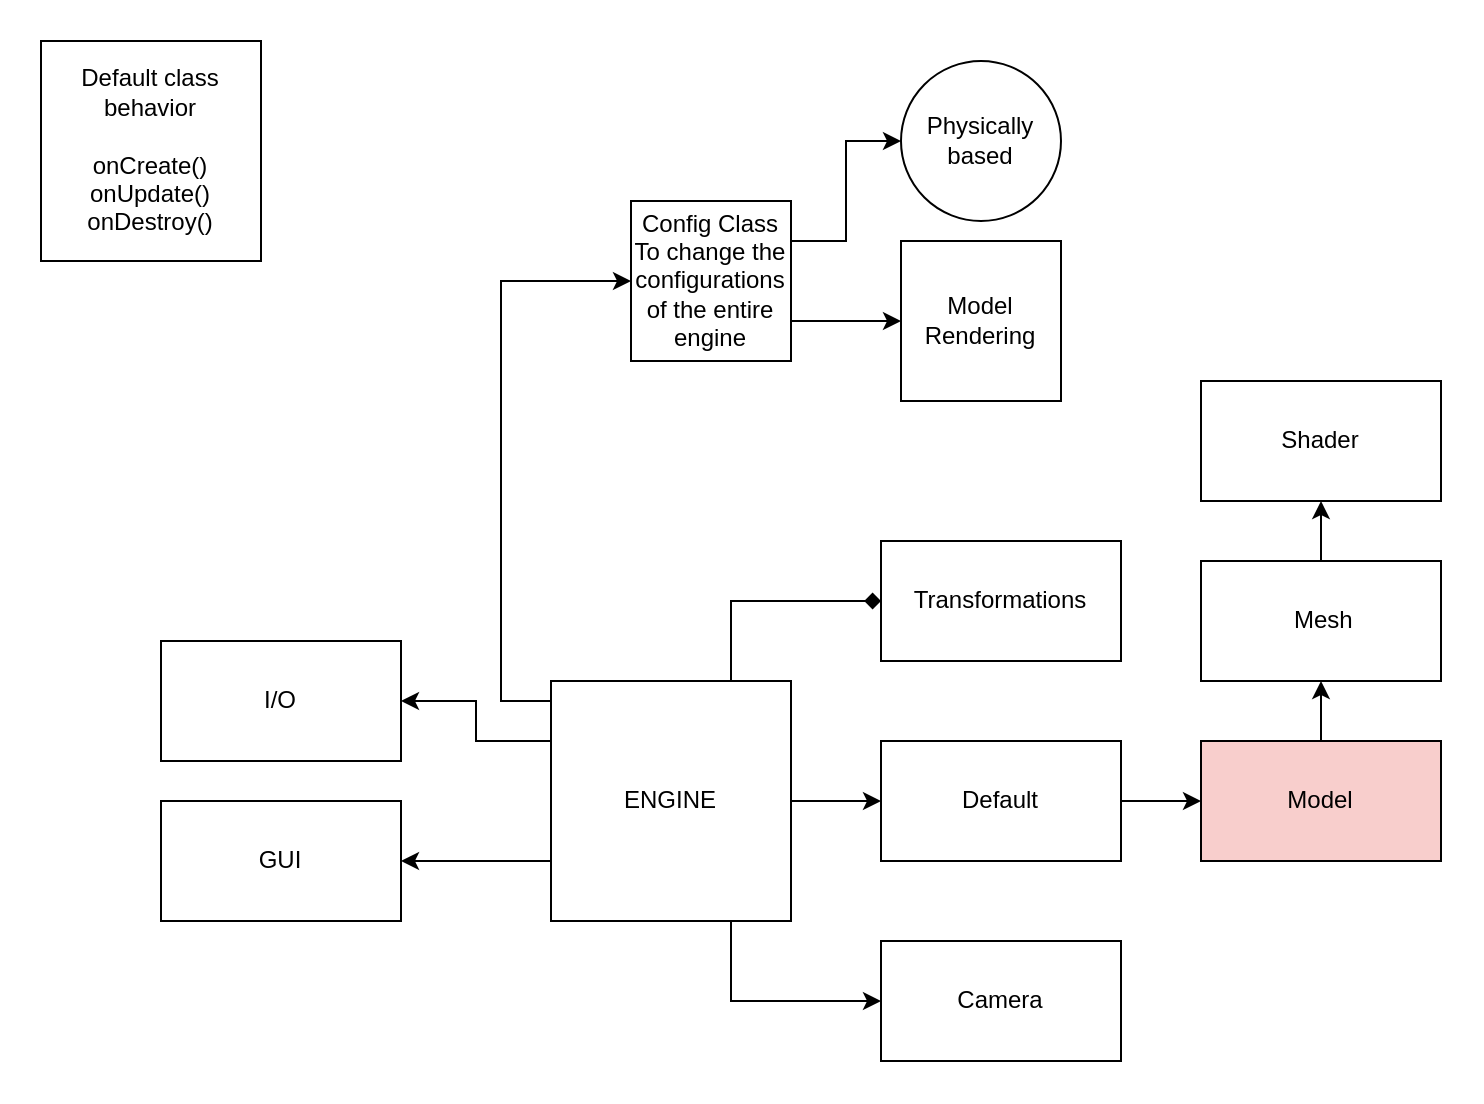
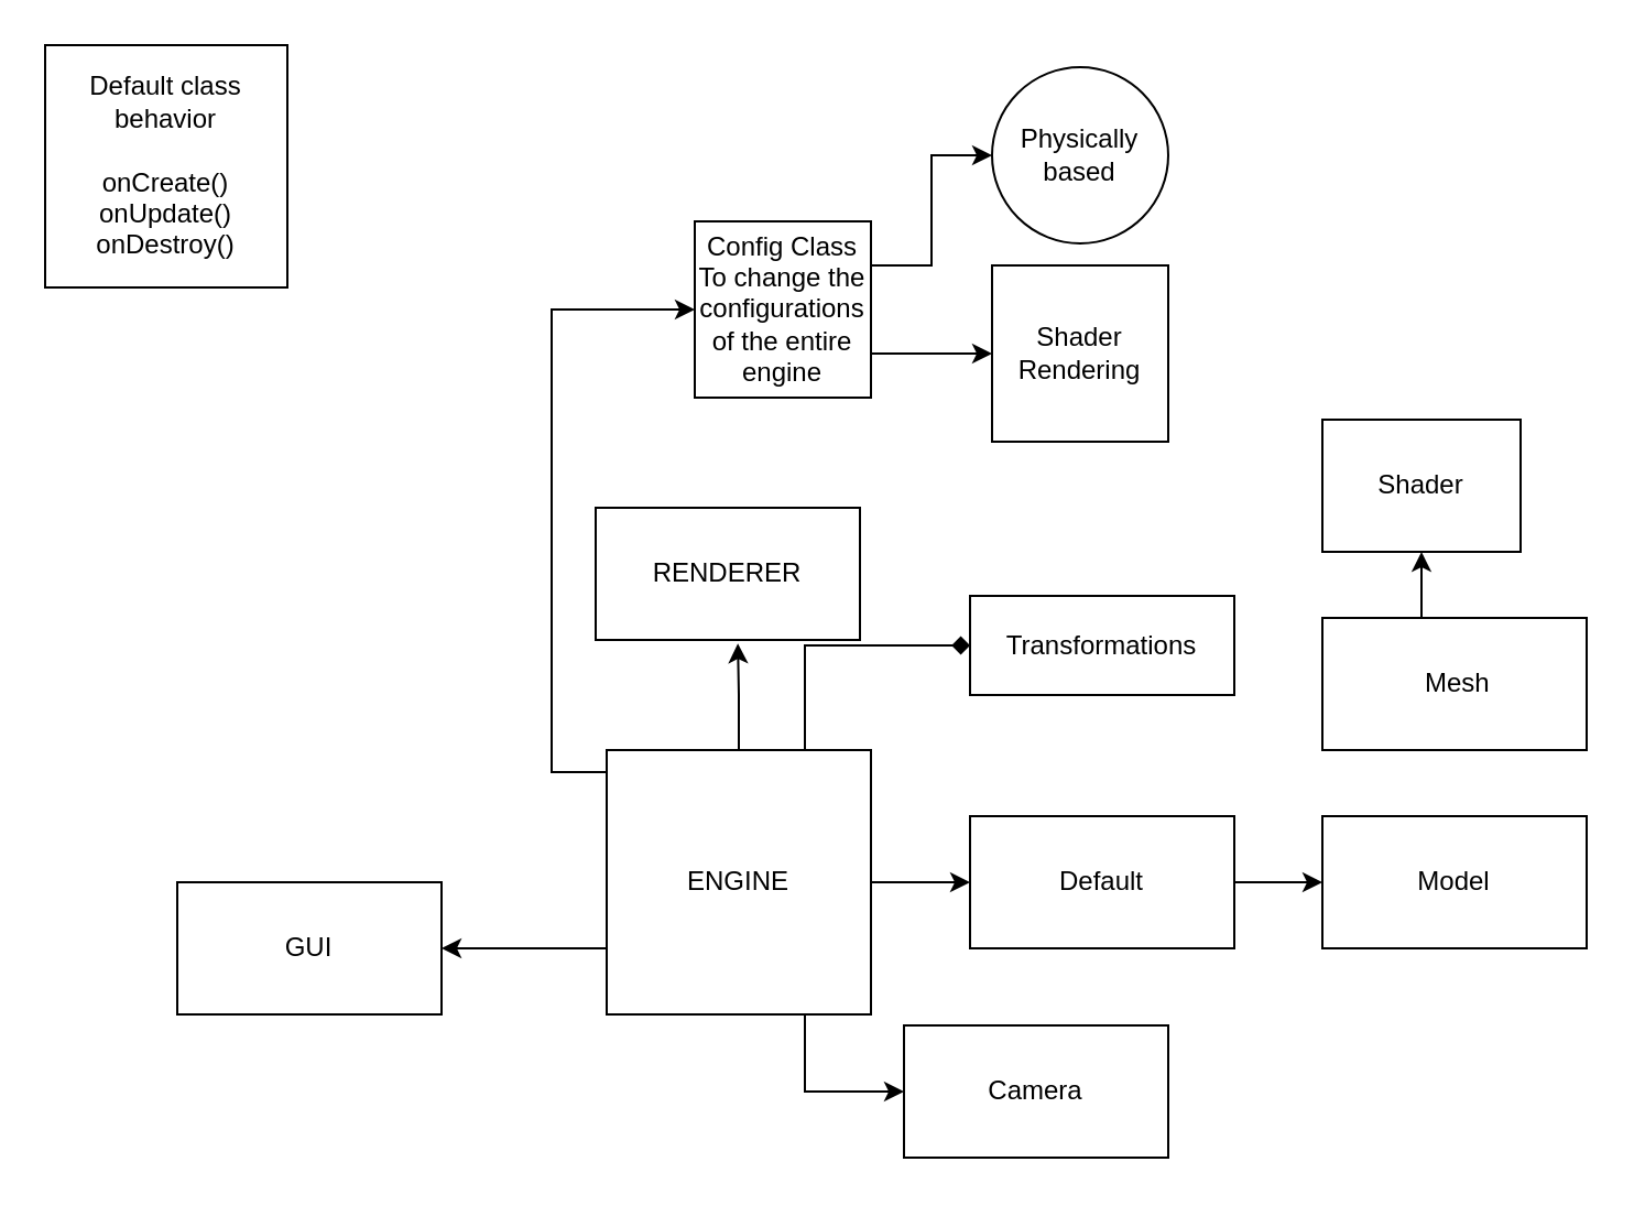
- <mxCell id="26" value="Model Rendering" style="whiteSpace=wrap;html=1;aspect=fixed;" parent="1" vertex="1"><mxGeometry x="450" y="120" width="80" height="80" as="geometry" /></mxCell>
+ <mxCell id="26" value="Shader Rendering" style="whiteSpace=wrap;html=1;aspect=fixed;" parent="1" vertex="1"><mxGeometry x="450" y="120" width="80" height="80" as="geometry" /></mxCell>
- <mxCell id="11" value="Shader" style="rounded=0;whiteSpace=wrap;html=1;" parent="1" vertex="1"><mxGeometry x="600" y="190" width="120" height="60" as="geometry" /></mxCell>
+ <mxCell id="11" value="Shader" style="rounded=0;whiteSpace=wrap;html=1;" parent="1" vertex="1"><mxGeometry x="600" y="190" width="90" height="60" as="geometry" /></mxCell>
+ <mxCell id="10" value="RENDERER" style="rounded=0;whiteSpace=wrap;html=1;" parent="1" vertex="1"><mxGeometry x="270" y="230" width="120" height="60" as="geometry" /></mxCell>
- <mxCell id="22" value="Transformations" style="rounded=0;whiteSpace=wrap;html=1;" parent="1" vertex="1"><mxGeometry x="440" y="270" width="120" height="60" as="geometry" /></mxCell>
+ <mxCell id="22" value="Transformations" style="rounded=0;whiteSpace=wrap;html=1;" parent="1" vertex="1"><mxGeometry x="440" y="270" width="120" height="45" as="geometry" /></mxCell>
+ <mxCell id="2" style="edgeStyle=orthogonalEdgeStyle;rounded=0;orthogonalLoop=1;jettySize=auto;html=1;entryX=0.538;entryY=1.027;entryDx=0;entryDy=0;entryPerimeter=0;" parent="1" source="9" target="10" edge="1"><mxGeometry relative="1" as="geometry" /></mxCell>
- <mxCell id="20" value="I/O" style="rounded=0;whiteSpace=wrap;html=1;" parent="1" vertex="1"><mxGeometry x="80" y="320" width="120" height="60" as="geometry" /></mxCell>
- <mxCell id="12" style="edgeStyle=orthogonalEdgeStyle;rounded=0;orthogonalLoop=1;jettySize=auto;html=1;exitX=0.5;exitY=0;exitDx=0;exitDy=0;" parent="1" source="13" target="16" edge="1"><mxGeometry relative="1" as="geometry" /></mxCell>
- <mxCell id="5" style="edgeStyle=orthogonalEdgeStyle;rounded=0;orthogonalLoop=1;jettySize=auto;html=1;exitX=0;exitY=0.25;exitDx=0;exitDy=0;" parent="1" source="9" target="20" edge="1"><mxGeometry relative="1" as="geometry" /></mxCell>
- <mxCell id="13" value="Model" style="rounded=0;whiteSpace=wrap;html=1;fillColor=#f8cecc;" parent="1" vertex="1"><mxGeometry x="600" y="370" width="120" height="60" as="geometry" /></mxCell>
+ <mxCell id="13" value="Model" style="rounded=0;whiteSpace=wrap;html=1;" parent="1" vertex="1"><mxGeometry x="600" y="370" width="120" height="60" as="geometry" /></mxCell>
- <mxCell id="14" value="Camera" style="rounded=0;whiteSpace=wrap;html=1;" parent="1" vertex="1"><mxGeometry x="440" y="470" width="120" height="60" as="geometry" /></mxCell>
+ <mxCell id="14" value="Camera" style="rounded=0;whiteSpace=wrap;html=1;" parent="1" vertex="1"><mxGeometry x="410" y="465" width="120" height="60" as="geometry" /></mxCell>
